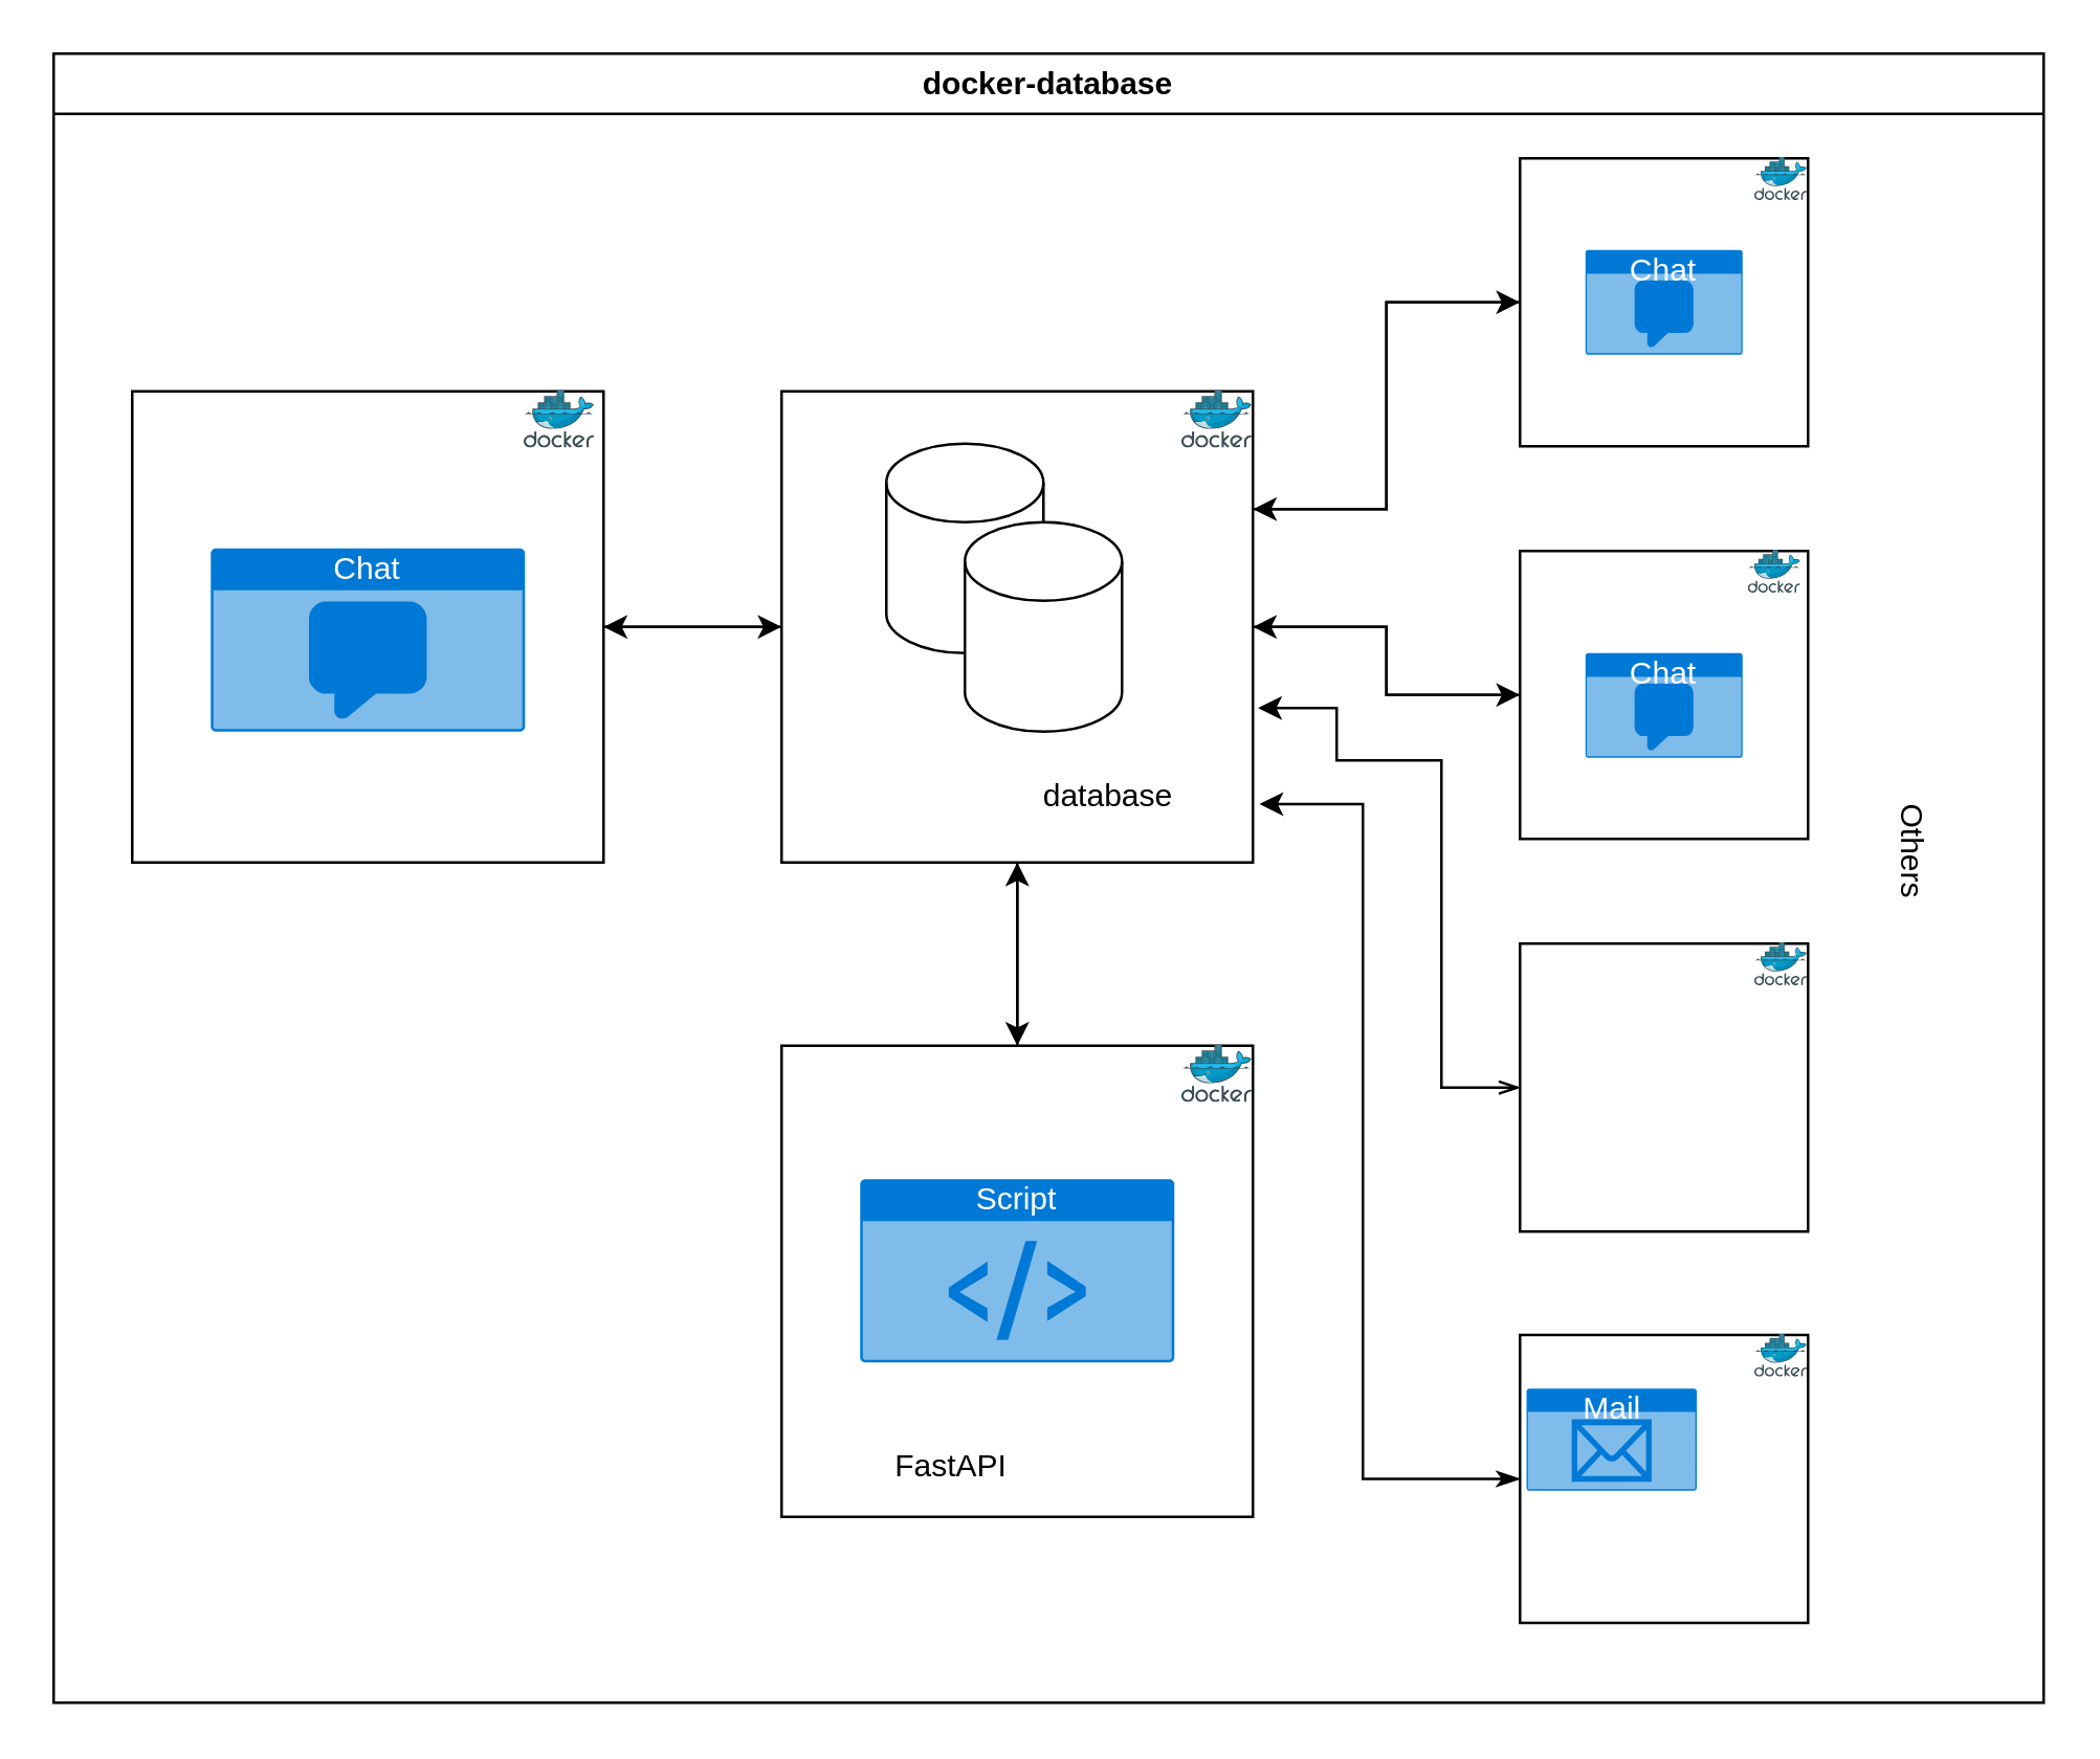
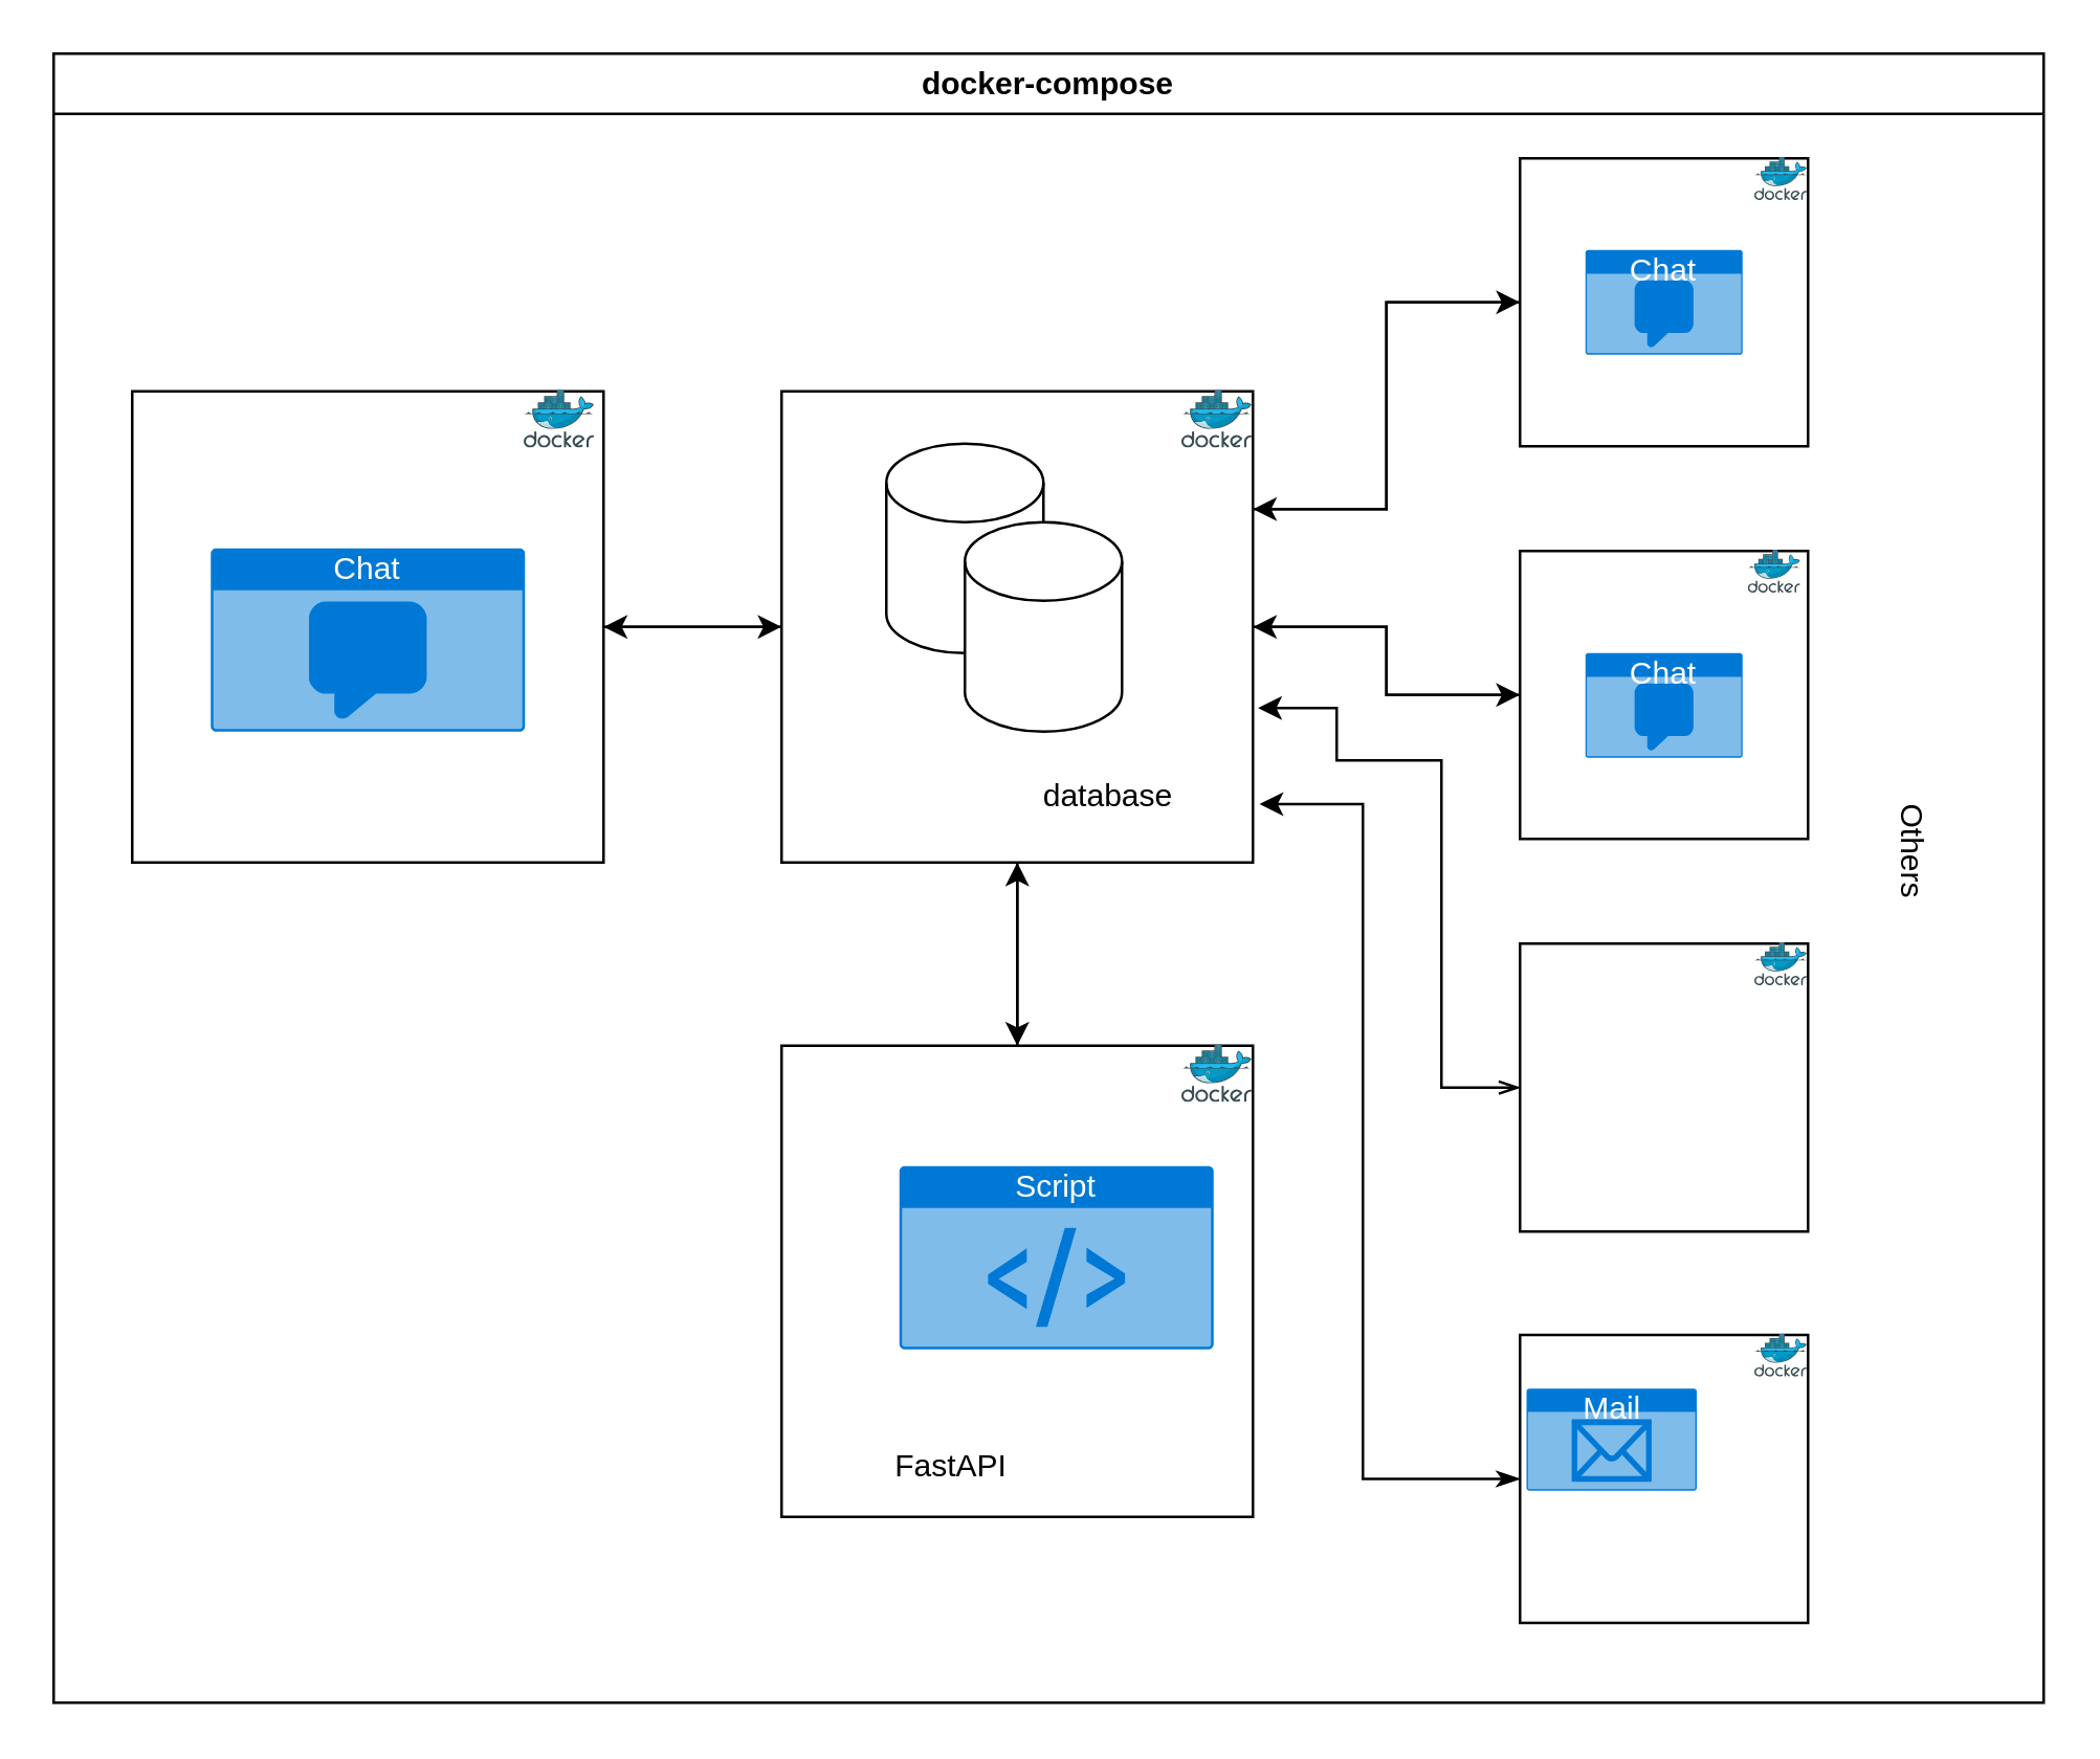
- <mxCell id="2" value="docker-database" style="swimlane;whiteSpace=wrap;html=1;" vertex="1" parent="1"><mxGeometry x="20" y="20" width="760" height="630" as="geometry" /></mxCell>
+ <mxCell id="2" value="docker-compose" style="swimlane;whiteSpace=wrap;html=1;" vertex="1" parent="1"><mxGeometry x="20" y="20" width="760" height="630" as="geometry" /></mxCell>
- <mxCell id="24" value="Script" style="html=1;whiteSpace=wrap;strokeColor=none;fillColor=#0079D6;labelPosition=center;verticalLabelPosition=middle;verticalAlign=top;align=center;fontSize=12;outlineConnect=0;spacingTop=-6;fontColor=#FFFFFF;sketch=0;shape=mxgraph.sitemap.script;" vertex="1" parent="2"><mxGeometry x="308" y="430" width="120" height="70" as="geometry" /></mxCell>
+ <mxCell id="24" value="Script" style="html=1;whiteSpace=wrap;strokeColor=none;fillColor=#0079D6;labelPosition=center;verticalLabelPosition=middle;verticalAlign=top;align=center;fontSize=12;outlineConnect=0;spacingTop=-6;fontColor=#FFFFFF;sketch=0;shape=mxgraph.sitemap.script;" vertex="1" parent="2"><mxGeometry x="323" y="425" width="120" height="70" as="geometry" /></mxCell>
